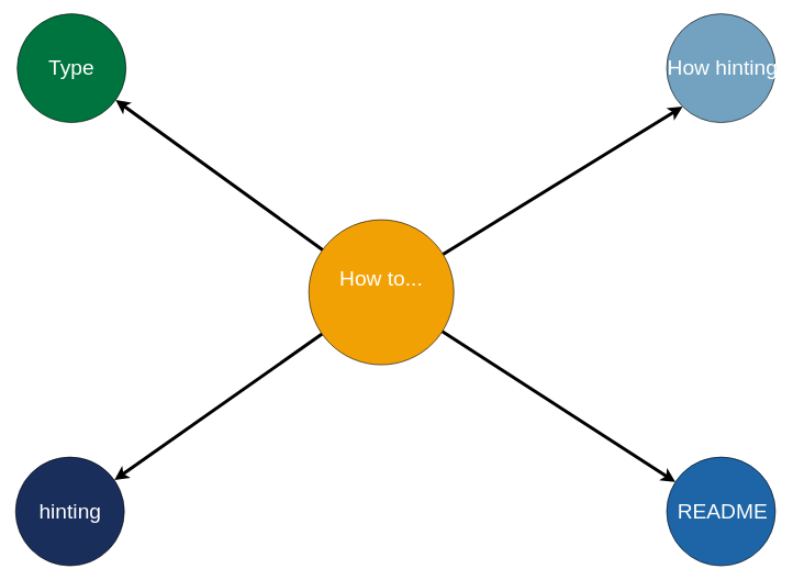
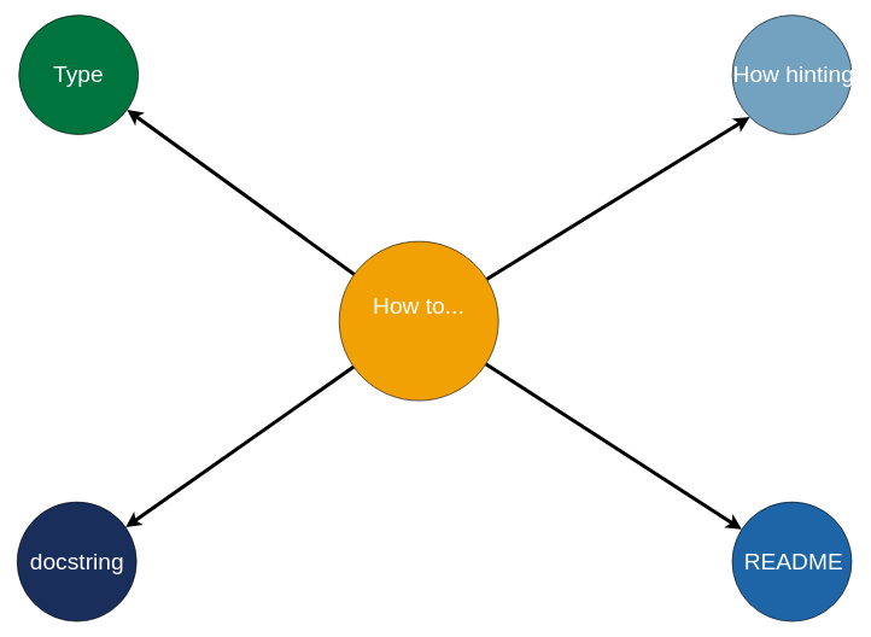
- <mxCell id="15" value="&lt;font style=&quot;font-size: 32px&quot; color=&quot;#ffffff&quot;&gt;hinting&lt;/font&gt;" style="text;html=1;strokeColor=none;fillColor=none;align=center;verticalAlign=middle;whiteSpace=wrap;rounded=0;" vertex="1" parent="1"><mxGeometry x="20.5" y="755.5" width="170" height="40" as="geometry" /></mxCell>
+ <mxCell id="15" value="&lt;font style=&quot;font-size: 32px&quot; color=&quot;#ffffff&quot;&gt;docstring&lt;/font&gt;" style="text;html=1;strokeColor=none;fillColor=none;align=center;verticalAlign=middle;whiteSpace=wrap;rounded=0;" vertex="1" parent="1"><mxGeometry x="20.5" y="755.5" width="170" height="40" as="geometry" /></mxCell>
